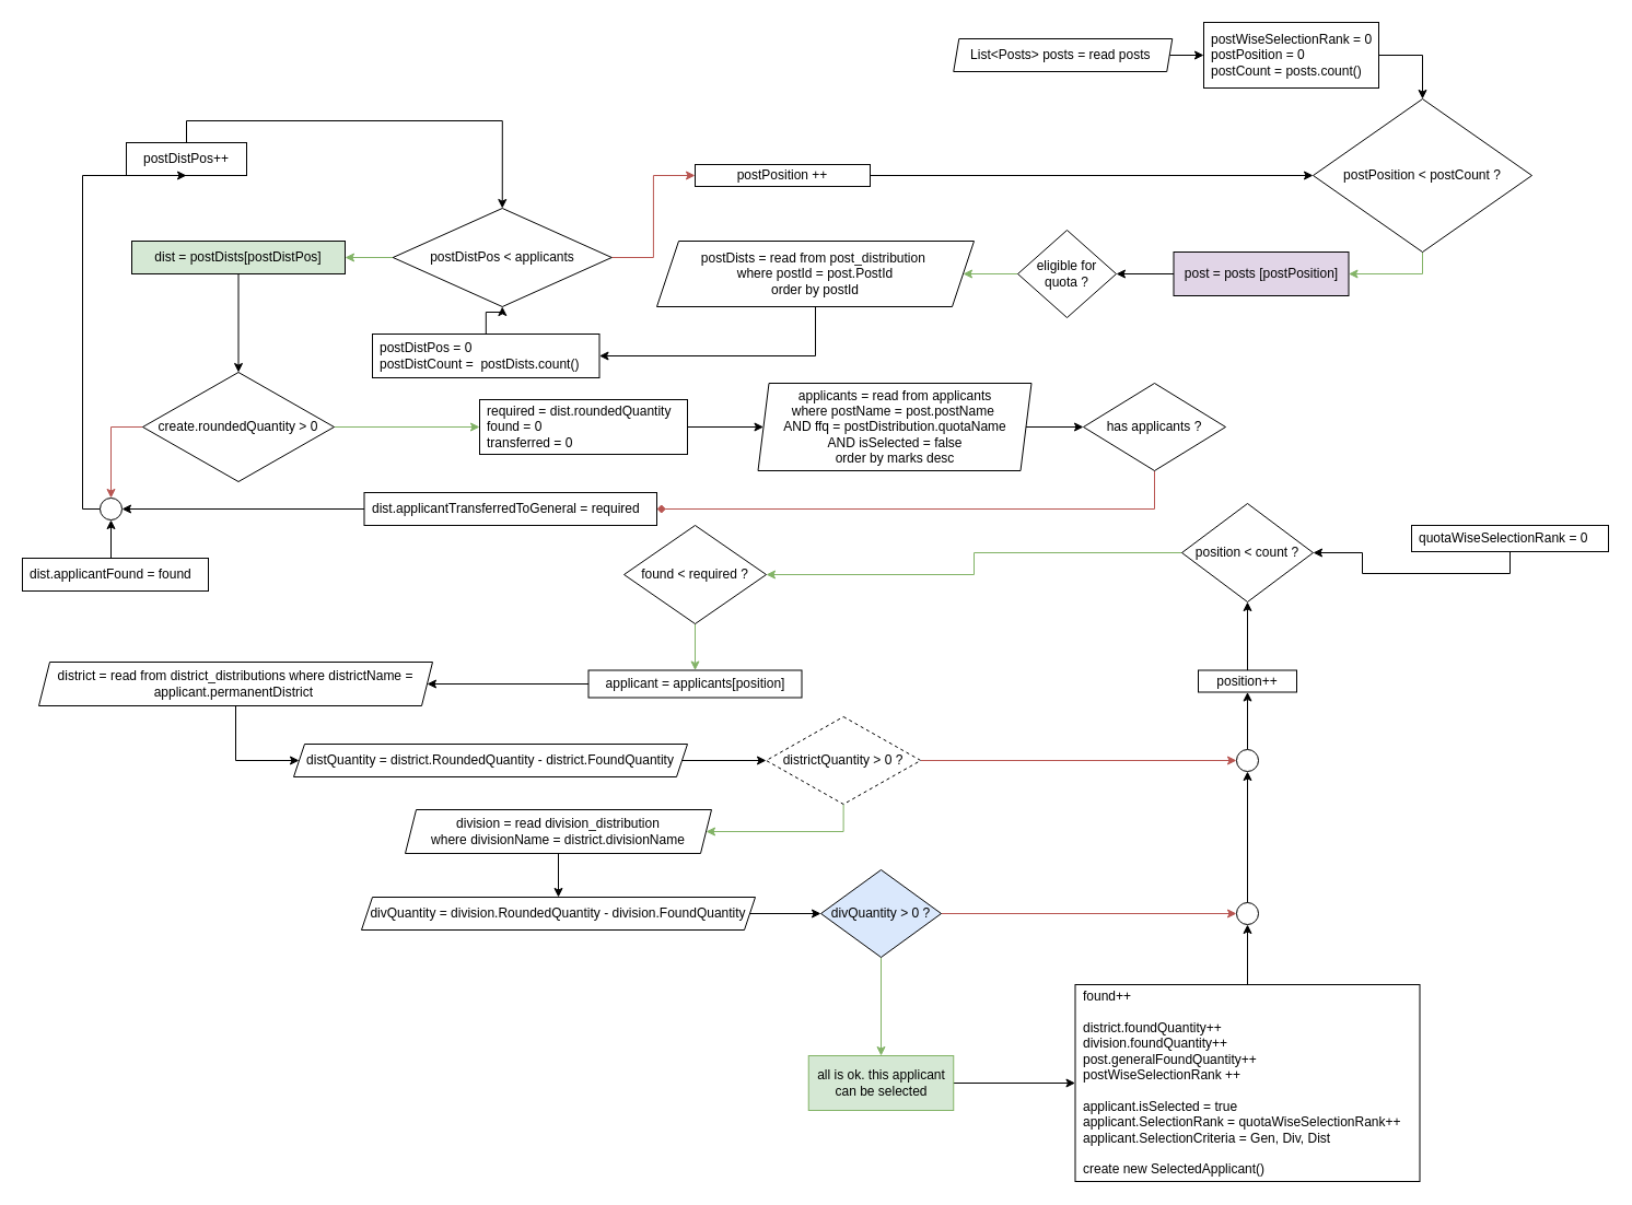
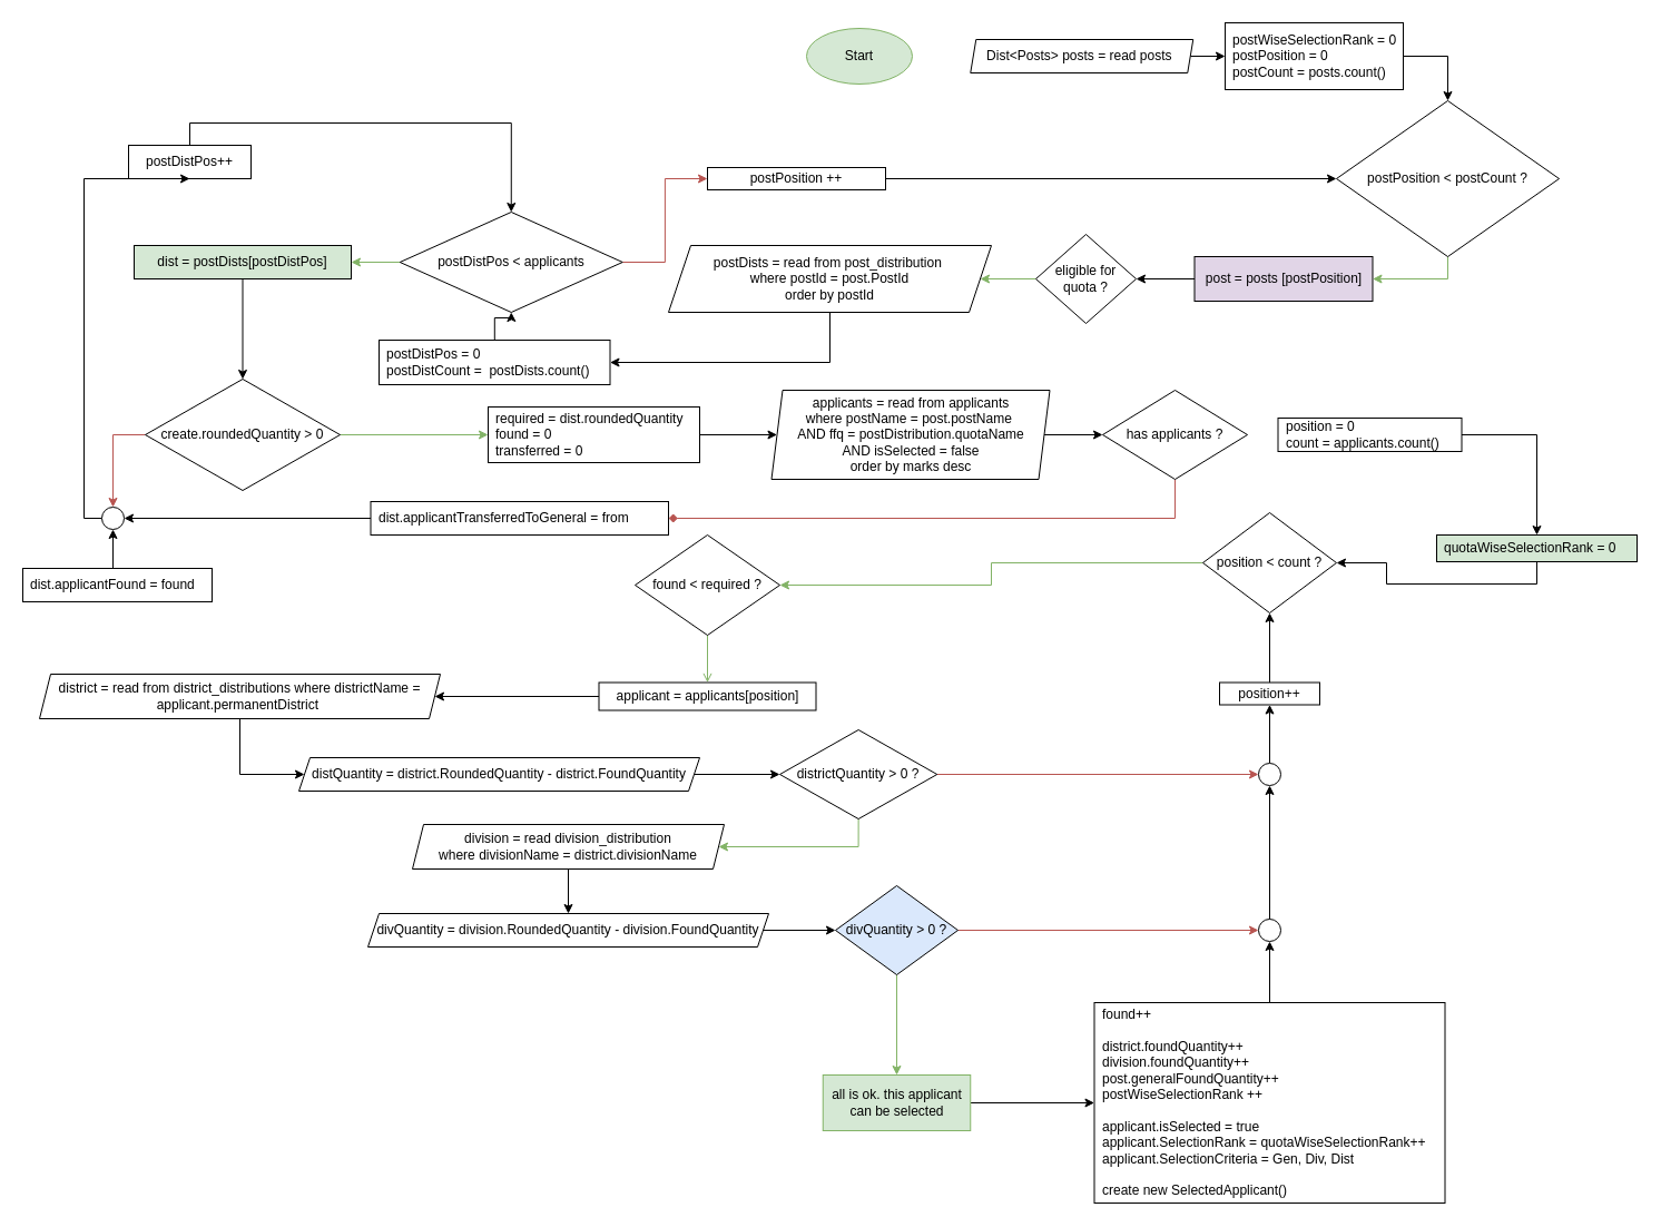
+ <mxCell id="2" value="Start" style="ellipse;whiteSpace=wrap;html=1;fillColor=#d5e8d4;strokeColor=#82b366;" vertex="1" parent="1"><mxGeometry x="724" y="25" width="95" height="50" as="geometry" /></mxCell>
- <mxCell id="4" value="List&amp;lt;Posts&amp;gt; posts = read posts&amp;nbsp;" style="shape=parallelogram;perimeter=parallelogramPerimeter;whiteSpace=wrap;html=1;fixedSize=1;size=5;" vertex="1" parent="1"><mxGeometry x="871.25" y="35" width="200" height="30" as="geometry" /></mxCell>
+ <mxCell id="4" value="Dist&amp;lt;Posts&amp;gt; posts = read posts&amp;nbsp;" style="shape=parallelogram;perimeter=parallelogramPerimeter;whiteSpace=wrap;html=1;fixedSize=1;size=5;" vertex="1" parent="1"><mxGeometry x="871.25" y="35" width="200" height="30" as="geometry" /></mxCell>
+ <mxCell id="44" value="position = 0&lt;br&gt;count = applicants.count()" style="rounded=0;whiteSpace=wrap;html=1;align=left;spacingLeft=5;" vertex="1" parent="1"><mxGeometry x="1147.5" y="375" width="165" height="30" as="geometry" /></mxCell>
+ <mxCell id="43" style="edgeStyle=orthogonalEdgeStyle;rounded=0;orthogonalLoop=1;jettySize=auto;html=1;exitX=1;exitY=0.5;exitDx=0;exitDy=0;entryX=0.5;entryY=0;entryDx=0;entryDy=0;" edge="1" parent="1" source="44" target="25"><mxGeometry relative="1" as="geometry" /></mxCell>
- <mxCell id="60" value="dist.applicantTransferredToGeneral = required" style="rounded=0;whiteSpace=wrap;html=1;align=left;spacingLeft=5;" vertex="1" parent="1"><mxGeometry x="332.5" y="450" width="267.5" height="30" as="geometry" /></mxCell>
+ <mxCell id="60" value="dist.applicantTransferredToGeneral = from" style="rounded=0;whiteSpace=wrap;html=1;align=left;spacingLeft=5;" vertex="1" parent="1"><mxGeometry x="332.5" y="450" width="267.5" height="30" as="geometry" /></mxCell>
- <mxCell id="25" value="quotaWiseSelectionRank = 0" style="rounded=0;whiteSpace=wrap;html=1;align=left;spacingLeft=5;" vertex="1" parent="1"><mxGeometry x="1290" y="480" width="180" height="24" as="geometry" /></mxCell>
+ <mxCell id="25" value="quotaWiseSelectionRank = 0" style="rounded=0;whiteSpace=wrap;html=1;align=left;spacingLeft=5;fillColor=#d5e8d4;" vertex="1" parent="1"><mxGeometry x="1290" y="480" width="180" height="24" as="geometry" /></mxCell>
- <mxCell id="61" style="edgeStyle=orthogonalEdgeStyle;rounded=0;orthogonalLoop=1;jettySize=auto;html=1;exitX=0.5;exitY=1;exitDx=0;exitDy=0;entryX=0.5;entryY=0;entryDx=0;entryDy=0;fillColor=#d5e8d4;strokeColor=#82b366;" edge="1" parent="1" source="62" target="7"><mxGeometry relative="1" as="geometry" /></mxCell>
+ <mxCell id="61" style="edgeStyle=orthogonalEdgeStyle;rounded=0;orthogonalLoop=1;jettySize=auto;html=1;exitX=0.5;exitY=1;exitDx=0;exitDy=0;entryX=0.5;entryY=0;entryDx=0;entryDy=0;fillColor=#d5e8d4;strokeColor=#82b366;endArrow=open;" edge="1" parent="1" source="62" target="7"><mxGeometry relative="1" as="geometry" /></mxCell>
- <mxCell id="14" value="districtQuantity &amp;gt; 0 ?" style="rhombus;whiteSpace=wrap;html=1;dashed=1;" vertex="1" parent="1"><mxGeometry x="700" y="655" width="141.25" height="80" as="geometry" /></mxCell>
+ <mxCell id="14" value="districtQuantity &amp;gt; 0 ?" style="rhombus;whiteSpace=wrap;html=1;" vertex="1" parent="1"><mxGeometry x="700" y="655" width="141.25" height="80" as="geometry" /></mxCell>
